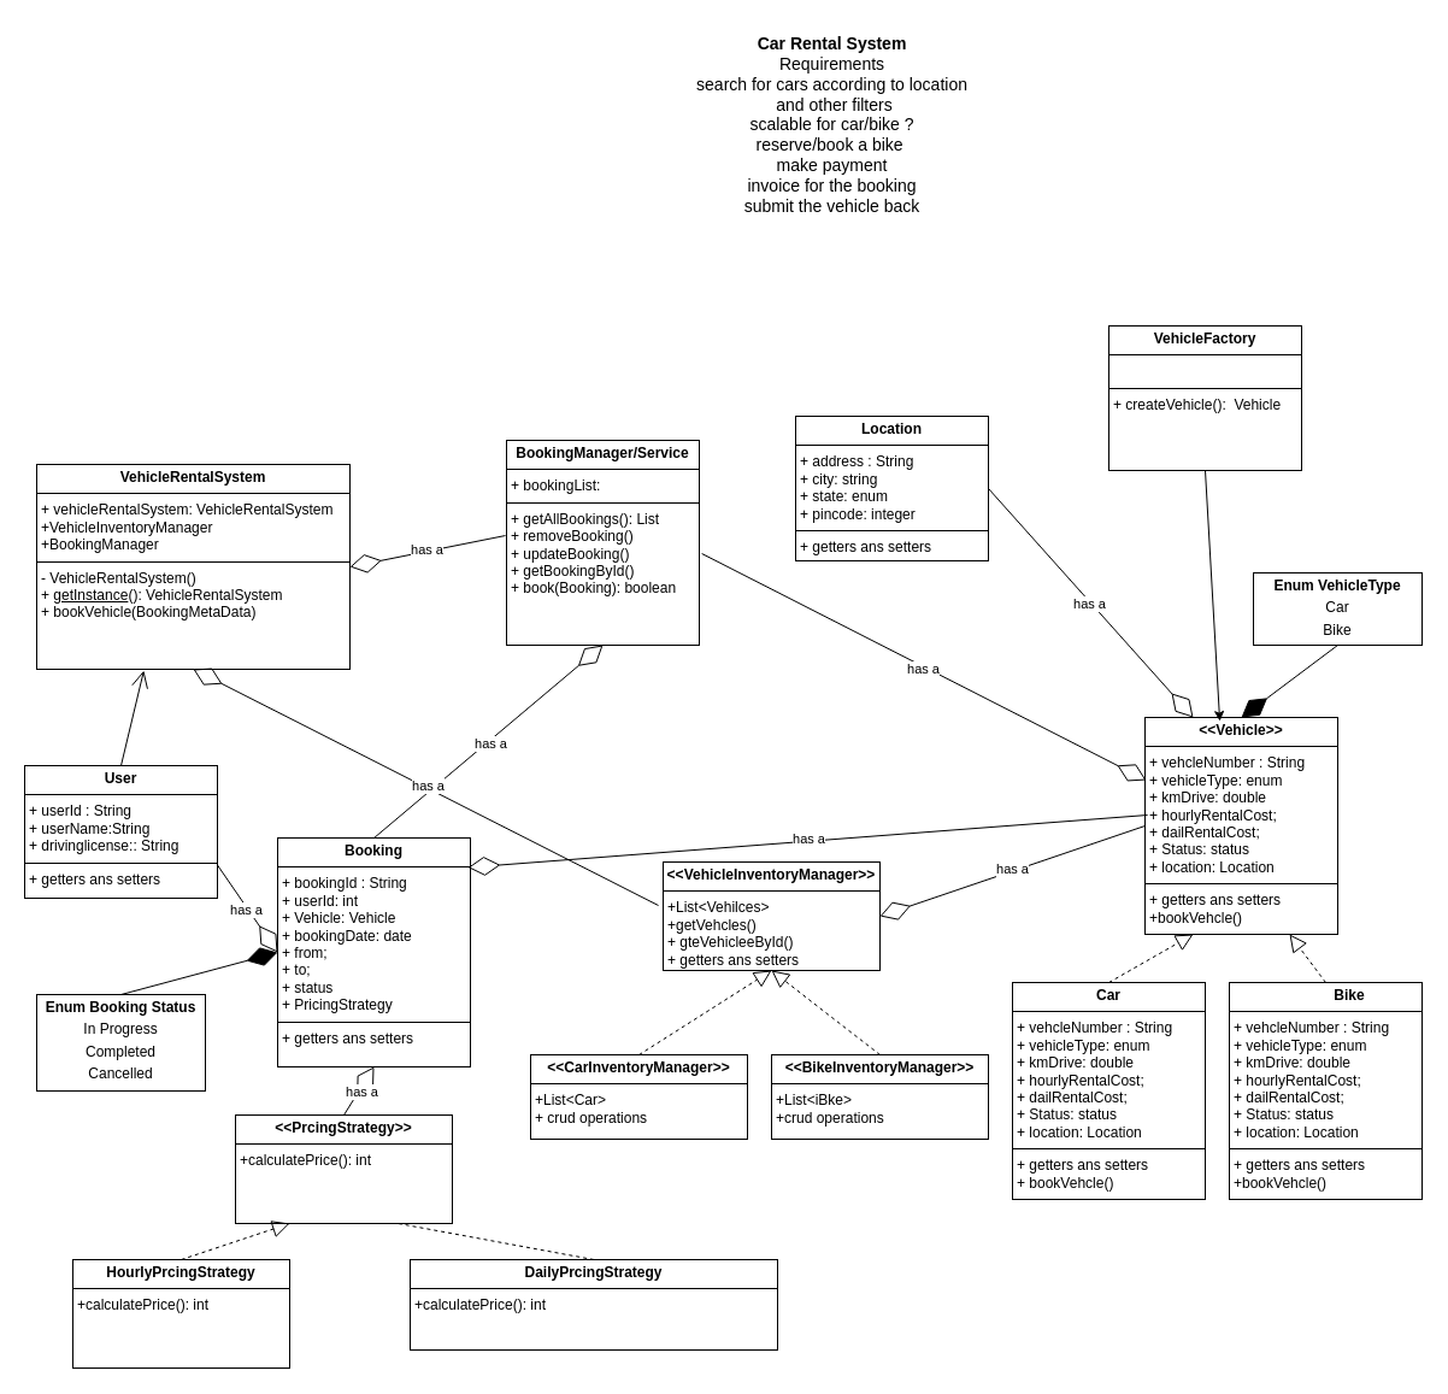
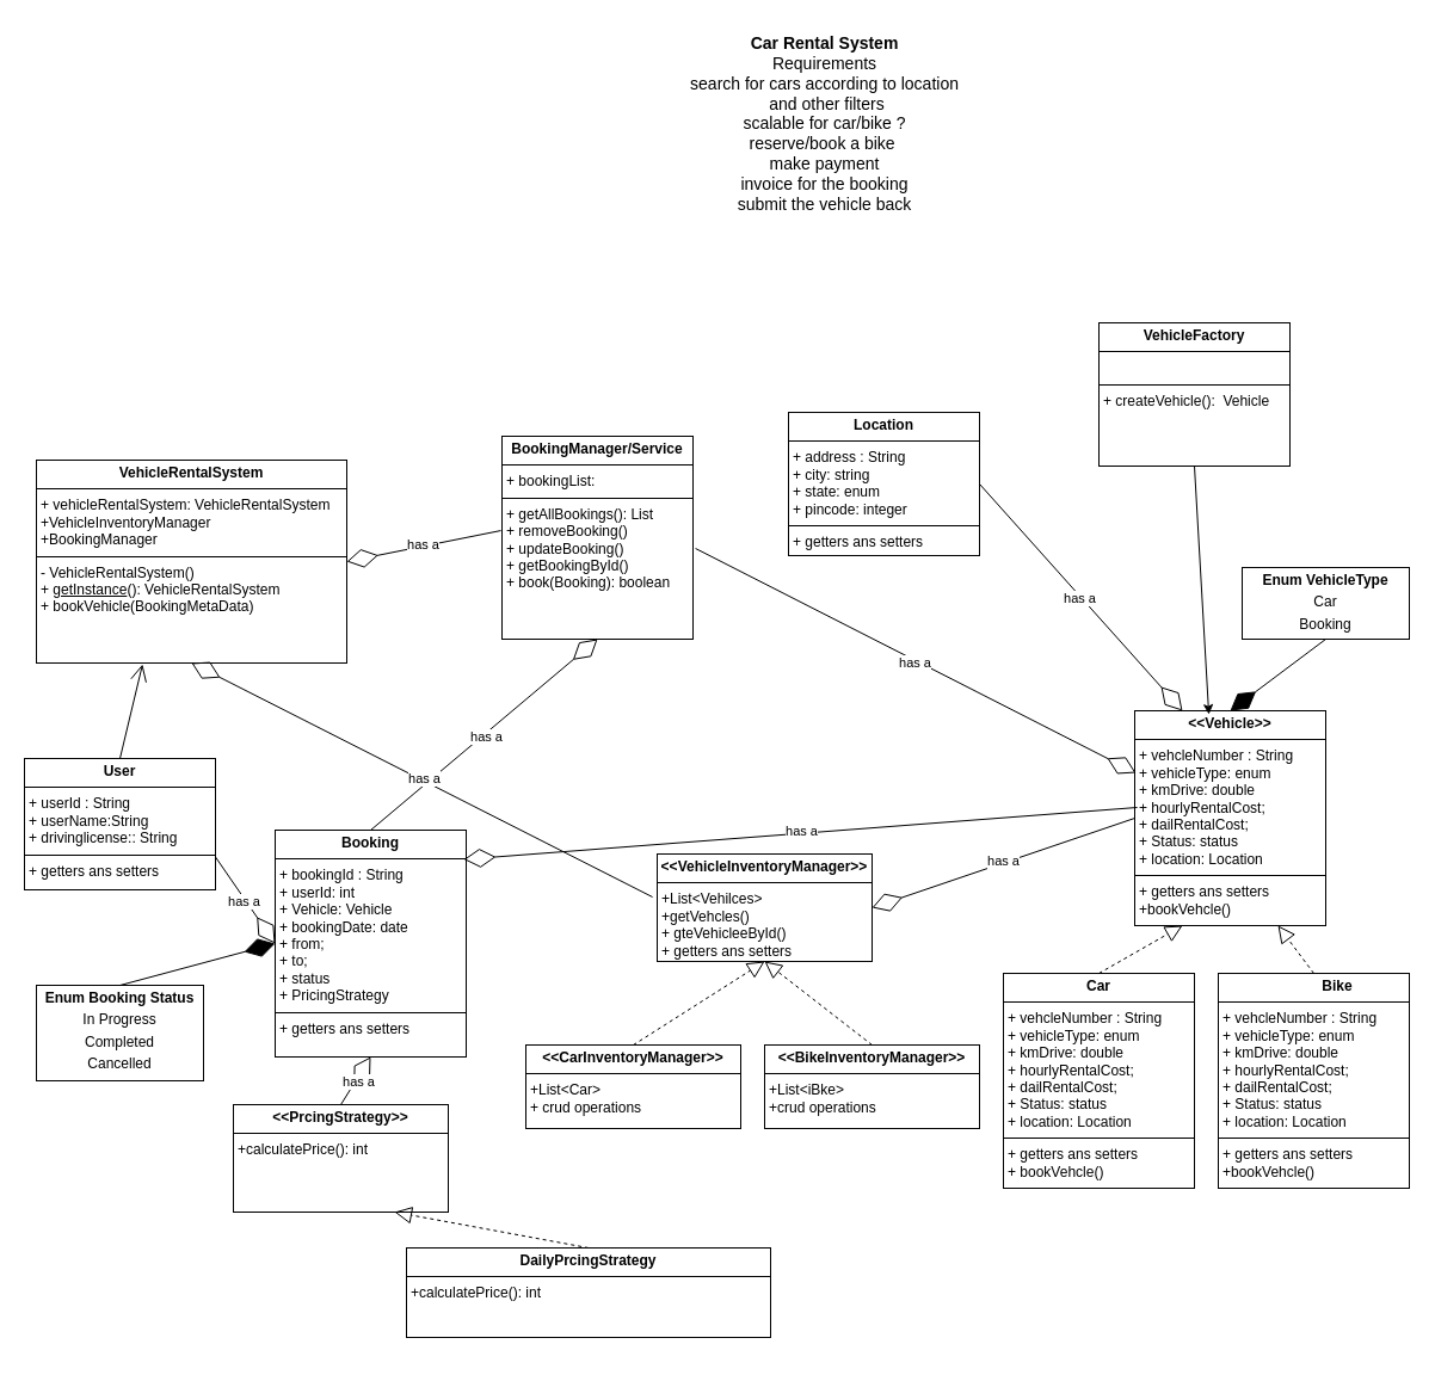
- <mxCell id="4" value="&lt;p style=&quot;margin:0px;margin-top:4px;text-align:center;&quot;&gt;&lt;b&gt;Enum VehicleType&lt;/b&gt;&lt;/p&gt;&lt;p style=&quot;margin:0px;margin-top:4px;text-align:center;&quot;&gt;Car&lt;/p&gt;&lt;p style=&quot;margin:0px;margin-top:4px;text-align:center;&quot;&gt;Bike&lt;/p&gt;" style="verticalAlign=top;align=left;overflow=fill;html=1;whiteSpace=wrap;" parent="1" vertex="1"><mxGeometry x="1040" y="475" width="140" height="60" as="geometry" /></mxCell>
+ <mxCell id="4" value="&lt;p style=&quot;margin:0px;margin-top:4px;text-align:center;&quot;&gt;&lt;b&gt;Enum VehicleType&lt;/b&gt;&lt;/p&gt;&lt;p style=&quot;margin:0px;margin-top:4px;text-align:center;&quot;&gt;Car&lt;/p&gt;&lt;p style=&quot;margin:0px;margin-top:4px;text-align:center;&quot;&gt;Booking&lt;/p&gt;" style="verticalAlign=top;align=left;overflow=fill;html=1;whiteSpace=wrap;" parent="1" vertex="1"><mxGeometry x="1040" y="475" width="140" height="60" as="geometry" /></mxCell>
- <mxCell id="45" value="" style="endArrow=none;dashed=1;endFill=0;endSize=12;html=1;rounded=0;entryX=0.75;entryY=1;entryDx=0;entryDy=0;exitX=0.5;exitY=0;exitDx=0;exitDy=0;" edge="1" parent="1" source="43" target="41"><mxGeometry width="160" relative="1" as="geometry"><mxPoint x="940" y="835" as="sourcePoint" /><mxPoint x="1010" y="795" as="targetPoint" /></mxGeometry></mxCell>
+ <mxCell id="45" value="" style="endArrow=block;dashed=1;endFill=0;endSize=12;html=1;rounded=0;entryX=0.75;entryY=1;entryDx=0;entryDy=0;exitX=0.5;exitY=0;exitDx=0;exitDy=0;" edge="1" parent="1" source="43" target="41"><mxGeometry width="160" relative="1" as="geometry"><mxPoint x="940" y="835" as="sourcePoint" /><mxPoint x="1010" y="795" as="targetPoint" /></mxGeometry></mxCell>
- <mxCell id="44" value="" style="endArrow=block;dashed=1;endFill=0;endSize=12;html=1;rounded=0;entryX=0.25;entryY=1;entryDx=0;entryDy=0;exitX=0.5;exitY=0;exitDx=0;exitDy=0;" edge="1" parent="1" source="42" target="41"><mxGeometry width="160" relative="1" as="geometry"><mxPoint x="930" y="825" as="sourcePoint" /><mxPoint x="1000" y="785" as="targetPoint" /></mxGeometry></mxCell>
- <mxCell id="42" value="&lt;p style=&quot;margin:0px;margin-top:4px;text-align:center;&quot;&gt;&lt;b&gt;HourlyPrcingStrategy&lt;/b&gt;&lt;/p&gt;&lt;hr size=&quot;1&quot; style=&quot;border-style:solid;&quot;&gt;&lt;p style=&quot;margin:0px;margin-left:4px;&quot;&gt;+calculatePrice(): int&lt;/p&gt;" style="verticalAlign=top;align=left;overflow=fill;html=1;whiteSpace=wrap;" vertex="1" parent="1"><mxGeometry x="60" y="1045" width="180" height="90" as="geometry" /></mxCell>
